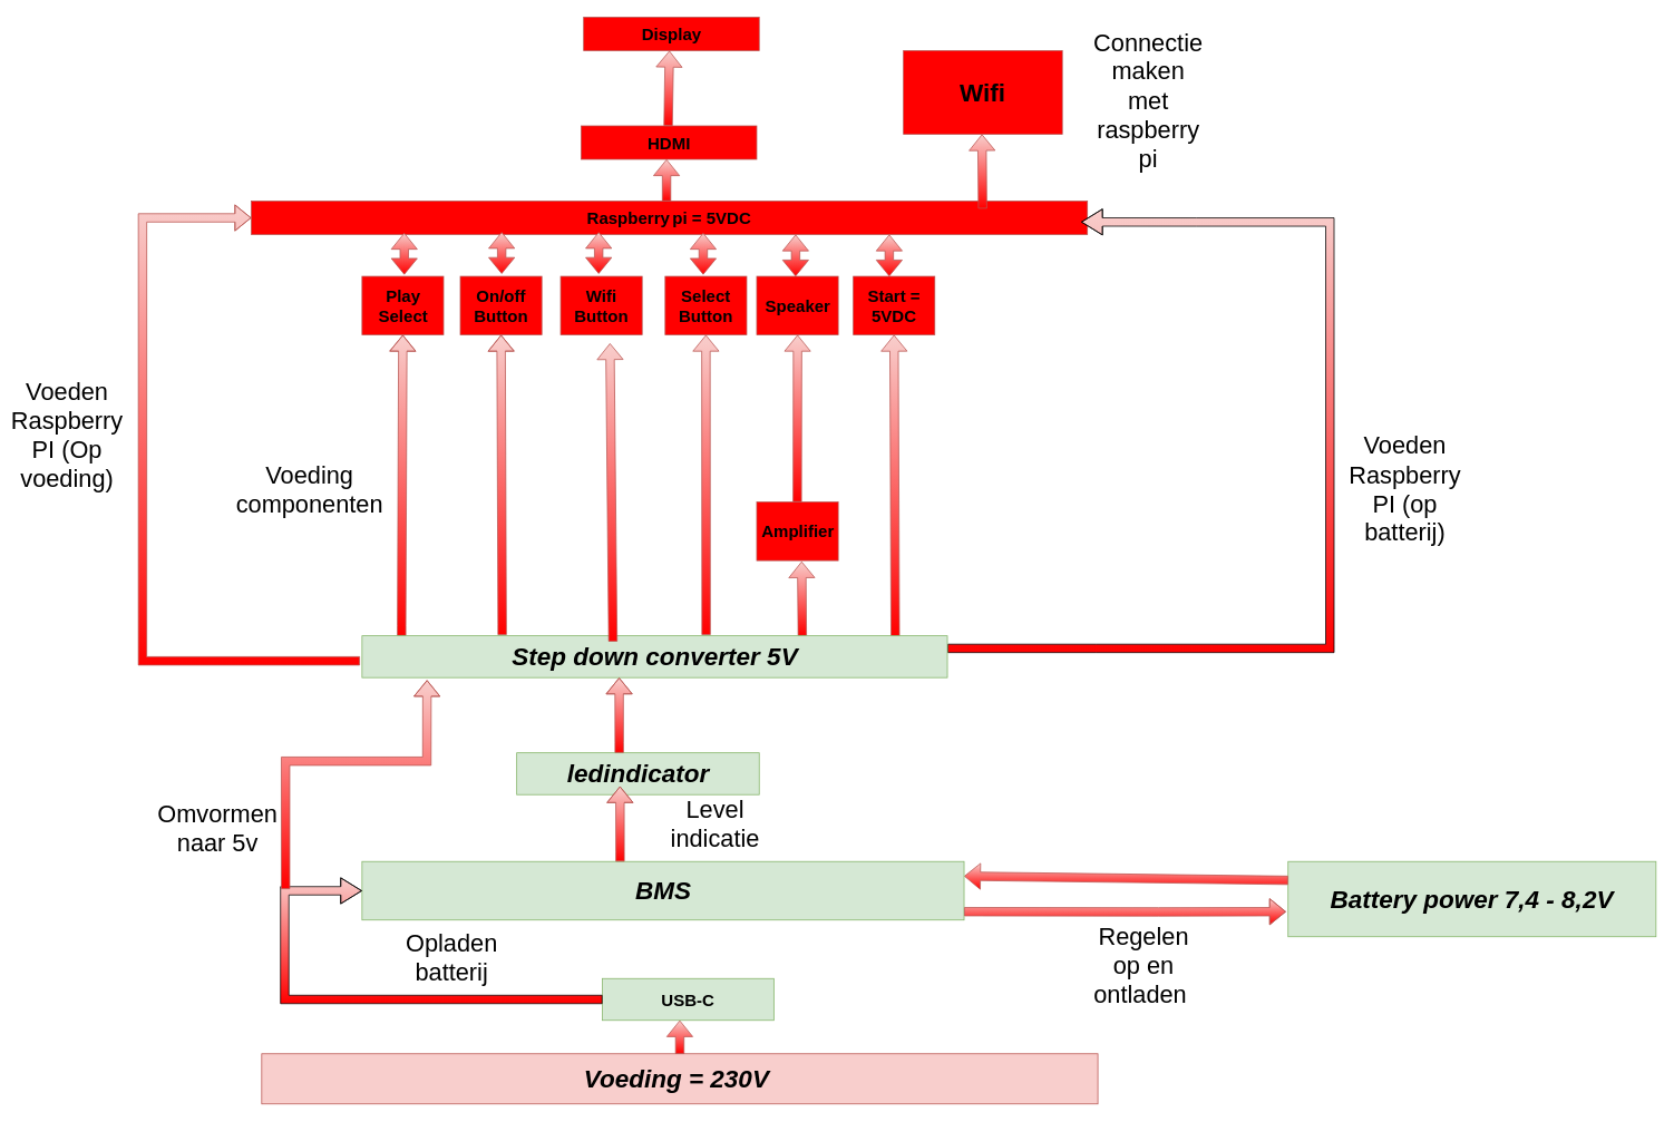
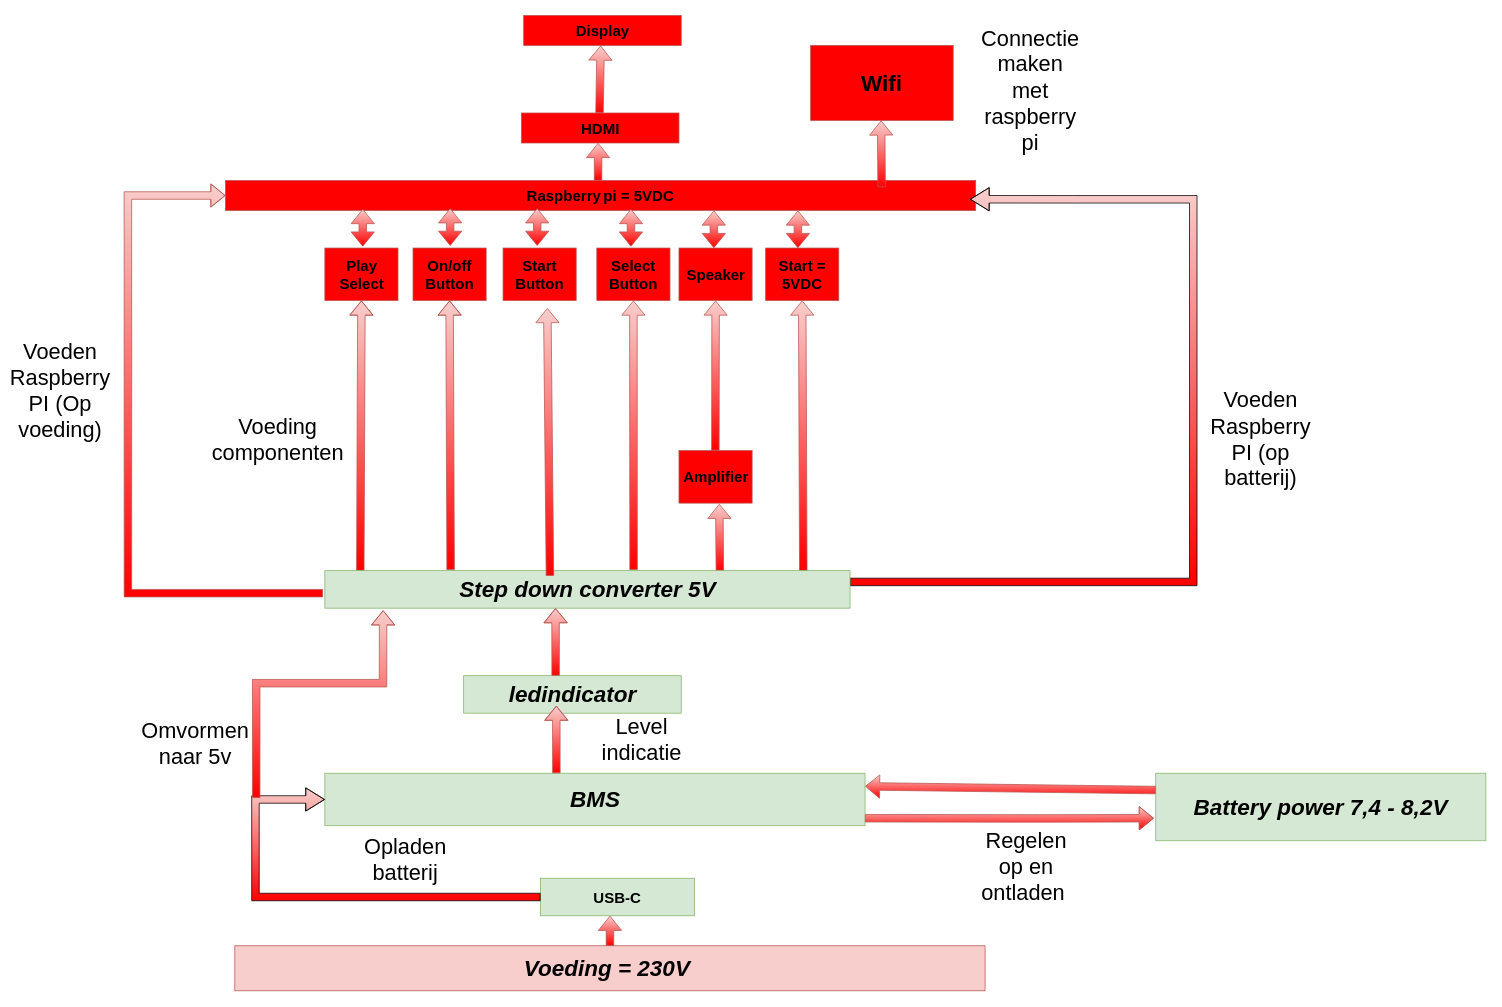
- <mxCell id="18" value="&lt;span style=&quot;font-size: 20px;&quot;&gt;&lt;b&gt;Wifi Button&lt;/b&gt;&lt;/span&gt;" style="rounded=0;whiteSpace=wrap;html=1;fillColor=#FF0000;gradientColor=#FF0000;strokeColor=#b85450;" parent="1" vertex="1"><mxGeometry x="670" y="330" width="97.5" height="70" as="geometry" /></mxCell>
+ <mxCell id="18" value="&lt;span style=&quot;font-size: 20px;&quot;&gt;&lt;b&gt;Start Button&lt;/b&gt;&lt;/span&gt;" style="rounded=0;whiteSpace=wrap;html=1;fillColor=#FF0000;gradientColor=#FF0000;strokeColor=#b85450;" parent="1" vertex="1"><mxGeometry x="670" y="330" width="97.5" height="70" as="geometry" /></mxCell>
